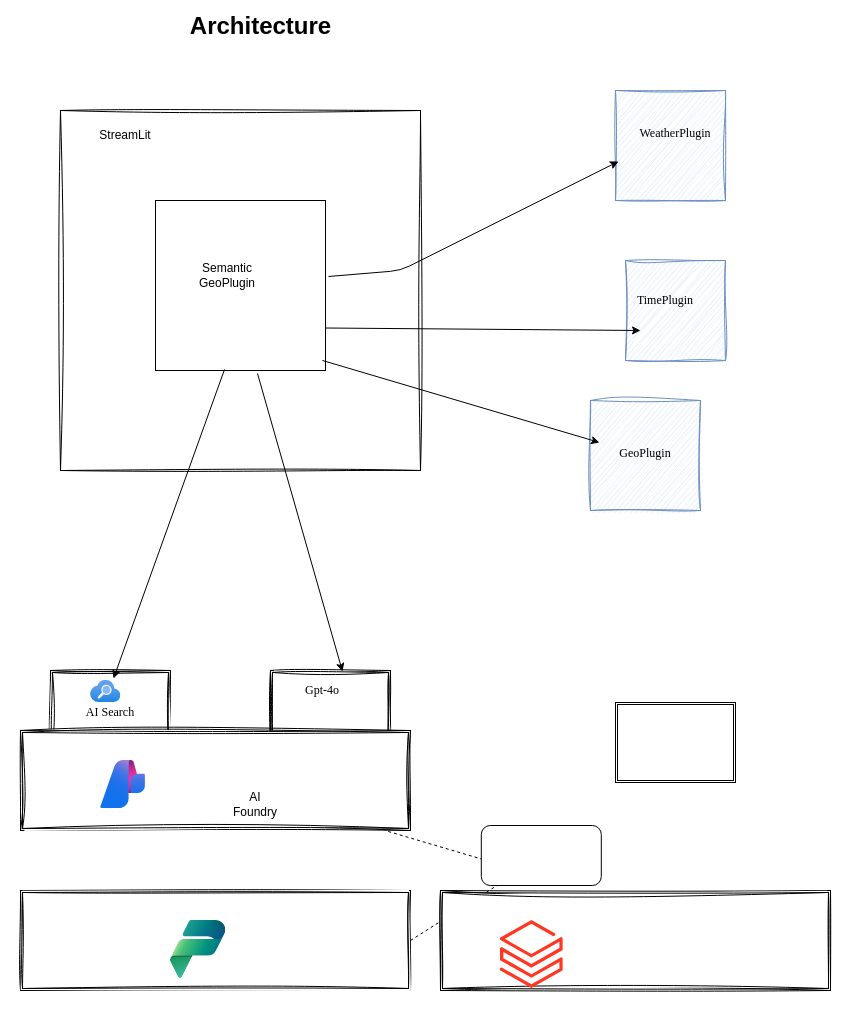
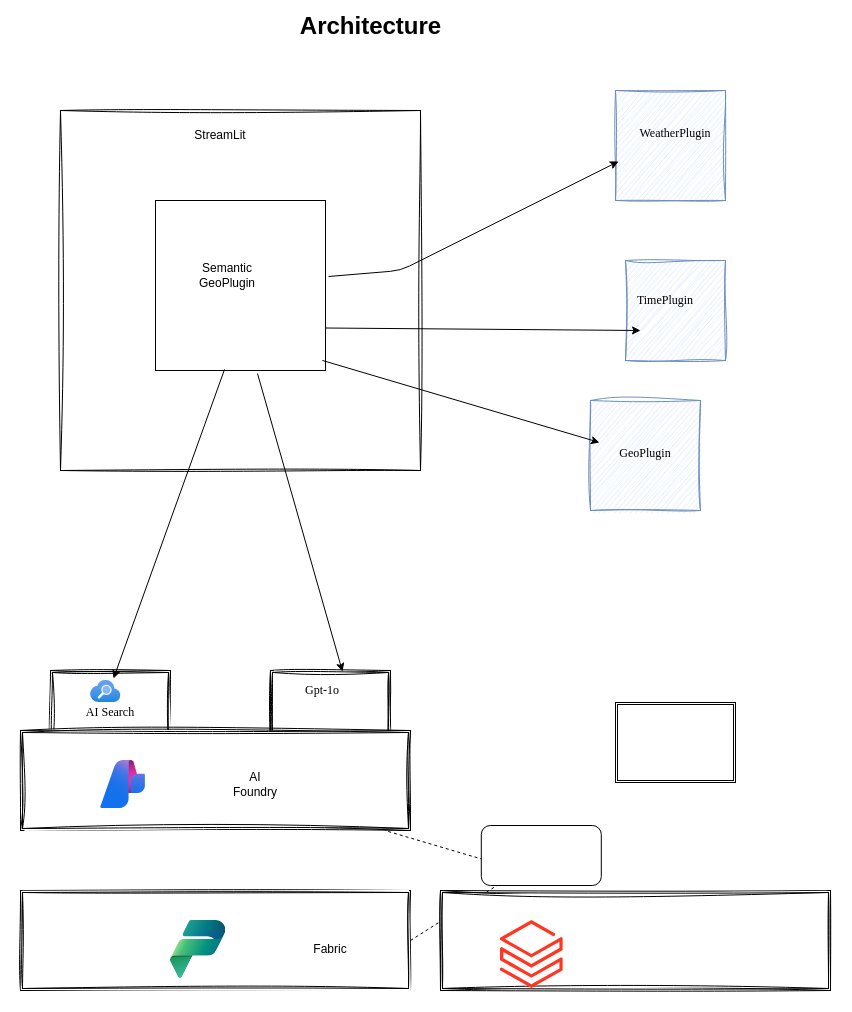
- <mxCell id="18" value="Architecture&lt;div&gt;&lt;br&gt;&lt;/div&gt;" style="text;strokeColor=none;fillColor=none;html=1;fontSize=24;fontStyle=1;verticalAlign=middle;align=center;" vertex="1" parent="1"><mxGeometry x="100" y="20" width="320" height="40" as="geometry" /></mxCell>
+ <mxCell id="18" value="Architecture&lt;div&gt;&lt;br&gt;&lt;/div&gt;" style="text;strokeColor=none;fillColor=none;html=1;fontSize=24;fontStyle=1;verticalAlign=middle;align=center;" vertex="1" parent="1"><mxGeometry x="210" y="20" width="320" height="40" as="geometry" /></mxCell>
- <mxCell id="19" value="StreamLit" style="text;html=1;align=center;verticalAlign=middle;whiteSpace=wrap;rounded=0;" vertex="1" parent="1"><mxGeometry x="95" y="120" width="60" height="30" as="geometry" /></mxCell>
+ <mxCell id="19" value="StreamLit" style="text;html=1;align=center;verticalAlign=middle;whiteSpace=wrap;rounded=0;" vertex="1" parent="1"><mxGeometry x="190" y="120" width="60" height="30" as="geometry" /></mxCell>
- <mxCell id="5" value="&lt;div&gt;Gpt-4o&lt;/div&gt;" style="text;html=1;align=center;verticalAlign=middle;whiteSpace=wrap;rounded=0;fontFamily=Comic Sans MS;" vertex="1" parent="1"><mxGeometry x="257.41" y="680" width="130" height="20" as="geometry" /></mxCell>
+ <mxCell id="5" value="&lt;div&gt;Gpt-1o&lt;/div&gt;" style="text;html=1;align=center;verticalAlign=middle;whiteSpace=wrap;rounded=0;fontFamily=Comic Sans MS;" vertex="1" parent="1"><mxGeometry x="257.41" y="680" width="130" height="20" as="geometry" /></mxCell>
- <mxCell id="15" value="AI Foundry" style="text;html=1;align=center;verticalAlign=middle;whiteSpace=wrap;rounded=0;" vertex="1" parent="1"><mxGeometry x="225.37" y="789" width="60" height="30" as="geometry" /></mxCell>
+ <mxCell id="15" value="AI Foundry" style="text;html=1;align=center;verticalAlign=middle;whiteSpace=wrap;rounded=0;" vertex="1" parent="1"><mxGeometry x="225.37" y="769" width="60" height="30" as="geometry" /></mxCell>
+ <mxCell id="28" value="Fabric" style="text;html=1;align=center;verticalAlign=middle;whiteSpace=wrap;rounded=0;" vertex="1" parent="1"><mxGeometry x="300" y="935" width="60" height="28" as="geometry" /></mxCell>
